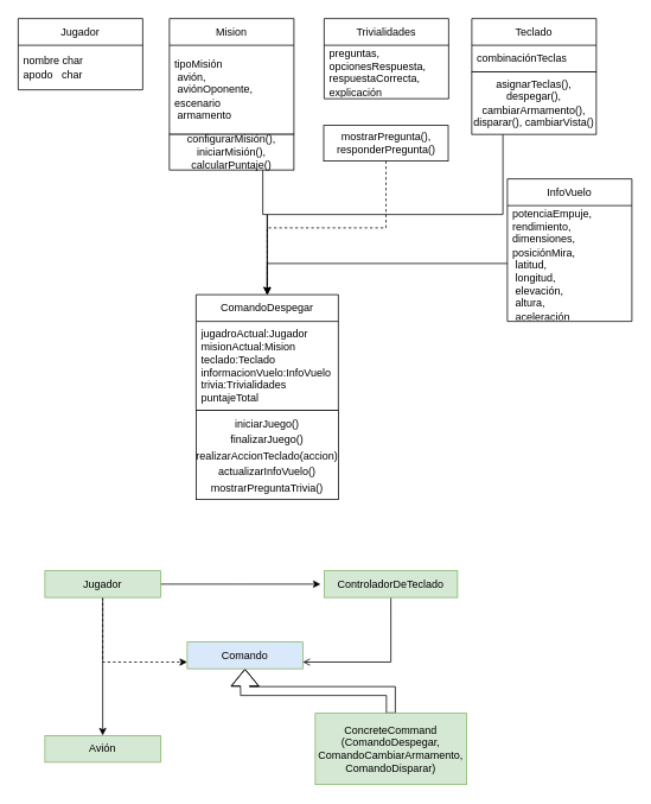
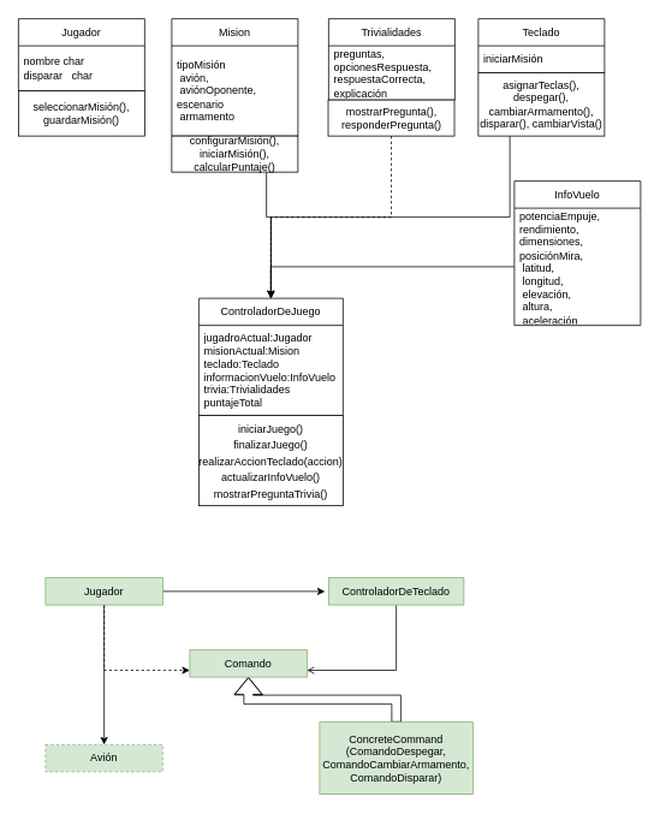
- <mxCell id="9" value="&lt;font style=&quot;vertical-align: inherit;&quot;&gt;&lt;font style=&quot;vertical-align: inherit;&quot;&gt;combinaciónTeclas&lt;/font&gt;&lt;/font&gt;" style="text;strokeColor=none;fillColor=none;align=left;verticalAlign=middle;spacingLeft=4;spacingRight=4;overflow=hidden;points=[[0,0.5],[1,0.5]];portConstraint=eastwest;rotatable=0;whiteSpace=wrap;html=1;" vertex="1" parent="8"><mxGeometry y="30" width="140" height="30" as="geometry" /></mxCell>
+ <mxCell id="9" value="&lt;font style=&quot;vertical-align: inherit;&quot;&gt;&lt;font style=&quot;vertical-align: inherit;&quot;&gt;iniciarMisión&lt;/font&gt;&lt;/font&gt;" style="text;strokeColor=none;fillColor=none;align=left;verticalAlign=middle;spacingLeft=4;spacingRight=4;overflow=hidden;points=[[0,0.5],[1,0.5]];portConstraint=eastwest;rotatable=0;whiteSpace=wrap;html=1;" vertex="1" parent="8"><mxGeometry y="30" width="140" height="30" as="geometry" /></mxCell>
- <mxCell id="3" value="&lt;font style=&quot;vertical-align: inherit;&quot;&gt;&lt;font style=&quot;vertical-align: inherit;&quot;&gt;nombre char&lt;br&gt;apodo&amp;nbsp; &amp;nbsp;char&lt;/font&gt;&lt;/font&gt;" style="text;strokeColor=none;fillColor=none;align=left;verticalAlign=middle;spacingLeft=4;spacingRight=4;overflow=hidden;points=[[0,0.5],[1,0.5]];portConstraint=eastwest;rotatable=0;whiteSpace=wrap;html=1;" vertex="1" parent="2"><mxGeometry y="30" width="140" height="50" as="geometry" /></mxCell>
+ <mxCell id="3" value="&lt;font style=&quot;vertical-align: inherit;&quot;&gt;&lt;font style=&quot;vertical-align: inherit;&quot;&gt;nombre char&lt;br&gt;disparar&amp;nbsp; &amp;nbsp;char&lt;/font&gt;&lt;/font&gt;" style="text;strokeColor=none;fillColor=none;align=left;verticalAlign=middle;spacingLeft=4;spacingRight=4;overflow=hidden;points=[[0,0.5],[1,0.5]];portConstraint=eastwest;rotatable=0;whiteSpace=wrap;html=1;" vertex="1" parent="2"><mxGeometry y="30" width="140" height="50" as="geometry" /></mxCell>
+ <mxCell id="12" value="&lt;font style=&quot;vertical-align: inherit;&quot;&gt;&lt;font style=&quot;vertical-align: inherit;&quot;&gt;seleccionarMisión(), guardarMisión()&lt;/font&gt;&lt;/font&gt;" style="rounded=0;whiteSpace=wrap;html=1;" vertex="1" parent="1"><mxGeometry x="20" y="100" width="140" height="50" as="geometry" /></mxCell>
- <mxCell id="16" value="&lt;font style=&quot;vertical-align: inherit;&quot;&gt;&lt;font style=&quot;vertical-align: inherit;&quot;&gt;mostrarPregunta(), responderPregunta()&lt;/font&gt;&lt;/font&gt;" style="rounded=0;whiteSpace=wrap;html=1;" vertex="1" parent="1"><mxGeometry x="363.5" y="140" width="140" height="40" as="geometry" /></mxCell>
+ <mxCell id="16" value="&lt;font style=&quot;vertical-align: inherit;&quot;&gt;&lt;font style=&quot;vertical-align: inherit;&quot;&gt;mostrarPregunta(), responderPregunta()&lt;/font&gt;&lt;/font&gt;" style="rounded=0;whiteSpace=wrap;html=1;" vertex="1" parent="1"><mxGeometry x="363.5" y="110" width="140" height="40" as="geometry" /></mxCell>
- <mxCell id="19" value="&lt;font style=&quot;border: 0px solid rgb(217, 217, 227); box-sizing: border-box; --tw-border-spacing-x: 0; --tw-border-spacing-y: 0; --tw-translate-x: 0; --tw-translate-y: 0; --tw-rotate: 0; --tw-skew-x: 0; --tw-skew-y: 0; --tw-scale-x: 1; --tw-scale-y: 1; --tw-pan-x: ; --tw-pan-y: ; --tw-pinch-zoom: ; --tw-scroll-snap-strictness: proximity; --tw-gradient-from-position: ; --tw-gradient-via-position: ; --tw-gradient-to-position: ; --tw-ordinal: ; --tw-slashed-zero: ; --tw-numeric-figure: ; --tw-numeric-spacing: ; --tw-numeric-fraction: ; --tw-ring-inset: ; --tw-ring-offset-width: 0px; --tw-ring-offset-color: #fff; --tw-ring-color: rgba(69,89,164,.5); --tw-ring-offset-shadow: 0 0 transparent; --tw-ring-shadow: 0 0 transparent; --tw-shadow: 0 0 transparent; --tw-shadow-colored: 0 0 transparent; --tw-blur: ; --tw-brightness: ; --tw-contrast: ; --tw-grayscale: ; --tw-hue-rotate: ; --tw-invert: ; --tw-saturate: ; --tw-sepia: ; --tw-drop-shadow: ; --tw-backdrop-blur: ; --tw-backdrop-brightness: ; --tw-backdrop-contrast: ; --tw-backdrop-grayscale: ; --tw-backdrop-hue-rotate: ; --tw-backdrop-invert: ; --tw-backdrop-opacity: ; --tw-backdrop-saturate: ; --tw-backdrop-sepia: ; vertical-align: inherit;&quot;&gt;&lt;font style=&quot;vertical-align: inherit;&quot;&gt;&lt;font style=&quot;vertical-align: inherit;&quot;&gt;ComandoDespegar&lt;/font&gt;&lt;/font&gt;&lt;/font&gt;" style="swimlane;fontStyle=0;childLayout=stackLayout;horizontal=1;startSize=30;horizontalStack=0;resizeParent=1;resizeParentMax=0;resizeLast=0;collapsible=1;marginBottom=0;whiteSpace=wrap;html=1;" vertex="1" parent="1"><mxGeometry x="220" y="330" width="160" height="130" as="geometry" /></mxCell>
+ <mxCell id="19" value="&lt;font style=&quot;border: 0px solid rgb(217, 217, 227); box-sizing: border-box; --tw-border-spacing-x: 0; --tw-border-spacing-y: 0; --tw-translate-x: 0; --tw-translate-y: 0; --tw-rotate: 0; --tw-skew-x: 0; --tw-skew-y: 0; --tw-scale-x: 1; --tw-scale-y: 1; --tw-pan-x: ; --tw-pan-y: ; --tw-pinch-zoom: ; --tw-scroll-snap-strictness: proximity; --tw-gradient-from-position: ; --tw-gradient-via-position: ; --tw-gradient-to-position: ; --tw-ordinal: ; --tw-slashed-zero: ; --tw-numeric-figure: ; --tw-numeric-spacing: ; --tw-numeric-fraction: ; --tw-ring-inset: ; --tw-ring-offset-width: 0px; --tw-ring-offset-color: #fff; --tw-ring-color: rgba(69,89,164,.5); --tw-ring-offset-shadow: 0 0 transparent; --tw-ring-shadow: 0 0 transparent; --tw-shadow: 0 0 transparent; --tw-shadow-colored: 0 0 transparent; --tw-blur: ; --tw-brightness: ; --tw-contrast: ; --tw-grayscale: ; --tw-hue-rotate: ; --tw-invert: ; --tw-saturate: ; --tw-sepia: ; --tw-drop-shadow: ; --tw-backdrop-blur: ; --tw-backdrop-brightness: ; --tw-backdrop-contrast: ; --tw-backdrop-grayscale: ; --tw-backdrop-hue-rotate: ; --tw-backdrop-invert: ; --tw-backdrop-opacity: ; --tw-backdrop-saturate: ; --tw-backdrop-sepia: ; vertical-align: inherit;&quot;&gt;&lt;font style=&quot;vertical-align: inherit;&quot;&gt;&lt;font style=&quot;vertical-align: inherit;&quot;&gt;ControladorDeJuego&lt;/font&gt;&lt;/font&gt;&lt;/font&gt;" style="swimlane;fontStyle=0;childLayout=stackLayout;horizontal=1;startSize=30;horizontalStack=0;resizeParent=1;resizeParentMax=0;resizeLast=0;collapsible=1;marginBottom=0;whiteSpace=wrap;html=1;" vertex="1" parent="1"><mxGeometry x="220" y="330" width="160" height="130" as="geometry" /></mxCell>
- <mxCell id="29" value="&lt;font style=&quot;border: 0px solid rgb(217, 217, 227); box-sizing: border-box; --tw-border-spacing-x: 0; --tw-border-spacing-y: 0; --tw-translate-x: 0; --tw-translate-y: 0; --tw-rotate: 0; --tw-skew-x: 0; --tw-skew-y: 0; --tw-scale-x: 1; --tw-scale-y: 1; --tw-pan-x: ; --tw-pan-y: ; --tw-pinch-zoom: ; --tw-scroll-snap-strictness: proximity; --tw-gradient-from-position: ; --tw-gradient-via-position: ; --tw-gradient-to-position: ; --tw-ordinal: ; --tw-slashed-zero: ; --tw-numeric-figure: ; --tw-numeric-spacing: ; --tw-numeric-fraction: ; --tw-ring-inset: ; --tw-ring-offset-width: 0px; --tw-ring-offset-color: #fff; --tw-ring-color: rgba(69,89,164,.5); --tw-ring-offset-shadow: 0 0 transparent; --tw-ring-shadow: 0 0 transparent; --tw-shadow: 0 0 transparent; --tw-shadow-colored: 0 0 transparent; --tw-blur: ; --tw-brightness: ; --tw-contrast: ; --tw-grayscale: ; --tw-hue-rotate: ; --tw-invert: ; --tw-saturate: ; --tw-sepia: ; --tw-drop-shadow: ; --tw-backdrop-blur: ; --tw-backdrop-brightness: ; --tw-backdrop-contrast: ; --tw-backdrop-grayscale: ; --tw-backdrop-hue-rotate: ; --tw-backdrop-invert: ; --tw-backdrop-opacity: ; --tw-backdrop-saturate: ; --tw-backdrop-sepia: ; vertical-align: inherit;&quot;&gt;Comando&lt;/font&gt;" style="rounded=0;whiteSpace=wrap;html=1;fillColor=#dae8fc;strokeColor=#82b366;" vertex="1" parent="1"><mxGeometry x="210" y="720" width="130" height="30" as="geometry" /></mxCell>
+ <mxCell id="29" value="&lt;font style=&quot;border: 0px solid rgb(217, 217, 227); box-sizing: border-box; --tw-border-spacing-x: 0; --tw-border-spacing-y: 0; --tw-translate-x: 0; --tw-translate-y: 0; --tw-rotate: 0; --tw-skew-x: 0; --tw-skew-y: 0; --tw-scale-x: 1; --tw-scale-y: 1; --tw-pan-x: ; --tw-pan-y: ; --tw-pinch-zoom: ; --tw-scroll-snap-strictness: proximity; --tw-gradient-from-position: ; --tw-gradient-via-position: ; --tw-gradient-to-position: ; --tw-ordinal: ; --tw-slashed-zero: ; --tw-numeric-figure: ; --tw-numeric-spacing: ; --tw-numeric-fraction: ; --tw-ring-inset: ; --tw-ring-offset-width: 0px; --tw-ring-offset-color: #fff; --tw-ring-color: rgba(69,89,164,.5); --tw-ring-offset-shadow: 0 0 transparent; --tw-ring-shadow: 0 0 transparent; --tw-shadow: 0 0 transparent; --tw-shadow-colored: 0 0 transparent; --tw-blur: ; --tw-brightness: ; --tw-contrast: ; --tw-grayscale: ; --tw-hue-rotate: ; --tw-invert: ; --tw-saturate: ; --tw-sepia: ; --tw-drop-shadow: ; --tw-backdrop-blur: ; --tw-backdrop-brightness: ; --tw-backdrop-contrast: ; --tw-backdrop-grayscale: ; --tw-backdrop-hue-rotate: ; --tw-backdrop-invert: ; --tw-backdrop-opacity: ; --tw-backdrop-saturate: ; --tw-backdrop-sepia: ; vertical-align: inherit;&quot;&gt;Comando&lt;/font&gt;" style="rounded=0;whiteSpace=wrap;html=1;fillColor=#d5e8d4;strokeColor=#82b366;" vertex="1" parent="1"><mxGeometry x="210" y="720" width="130" height="30" as="geometry" /></mxCell>
- <mxCell id="32" value="&lt;font style=&quot;border: 0px solid rgb(217, 217, 227); box-sizing: border-box; --tw-border-spacing-x: 0; --tw-border-spacing-y: 0; --tw-translate-x: 0; --tw-translate-y: 0; --tw-rotate: 0; --tw-skew-x: 0; --tw-skew-y: 0; --tw-scale-x: 1; --tw-scale-y: 1; --tw-pan-x: ; --tw-pan-y: ; --tw-pinch-zoom: ; --tw-scroll-snap-strictness: proximity; --tw-gradient-from-position: ; --tw-gradient-via-position: ; --tw-gradient-to-position: ; --tw-ordinal: ; --tw-slashed-zero: ; --tw-numeric-figure: ; --tw-numeric-spacing: ; --tw-numeric-fraction: ; --tw-ring-inset: ; --tw-ring-offset-width: 0px; --tw-ring-offset-color: #fff; --tw-ring-color: rgba(69,89,164,.5); --tw-ring-offset-shadow: 0 0 transparent; --tw-ring-shadow: 0 0 transparent; --tw-shadow: 0 0 transparent; --tw-shadow-colored: 0 0 transparent; --tw-blur: ; --tw-brightness: ; --tw-contrast: ; --tw-grayscale: ; --tw-hue-rotate: ; --tw-invert: ; --tw-saturate: ; --tw-sepia: ; --tw-drop-shadow: ; --tw-backdrop-blur: ; --tw-backdrop-brightness: ; --tw-backdrop-contrast: ; --tw-backdrop-grayscale: ; --tw-backdrop-hue-rotate: ; --tw-backdrop-invert: ; --tw-backdrop-opacity: ; --tw-backdrop-saturate: ; --tw-backdrop-sepia: ; vertical-align: inherit;&quot;&gt;Avión&lt;/font&gt;" style="rounded=0;whiteSpace=wrap;html=1;fillColor=#d5e8d4;strokeColor=#82b366;" vertex="1" parent="1"><mxGeometry x="50" y="825" width="130" height="30" as="geometry" /></mxCell>
+ <mxCell id="32" value="&lt;font style=&quot;border: 0px solid rgb(217, 217, 227); box-sizing: border-box; --tw-border-spacing-x: 0; --tw-border-spacing-y: 0; --tw-translate-x: 0; --tw-translate-y: 0; --tw-rotate: 0; --tw-skew-x: 0; --tw-skew-y: 0; --tw-scale-x: 1; --tw-scale-y: 1; --tw-pan-x: ; --tw-pan-y: ; --tw-pinch-zoom: ; --tw-scroll-snap-strictness: proximity; --tw-gradient-from-position: ; --tw-gradient-via-position: ; --tw-gradient-to-position: ; --tw-ordinal: ; --tw-slashed-zero: ; --tw-numeric-figure: ; --tw-numeric-spacing: ; --tw-numeric-fraction: ; --tw-ring-inset: ; --tw-ring-offset-width: 0px; --tw-ring-offset-color: #fff; --tw-ring-color: rgba(69,89,164,.5); --tw-ring-offset-shadow: 0 0 transparent; --tw-ring-shadow: 0 0 transparent; --tw-shadow: 0 0 transparent; --tw-shadow-colored: 0 0 transparent; --tw-blur: ; --tw-brightness: ; --tw-contrast: ; --tw-grayscale: ; --tw-hue-rotate: ; --tw-invert: ; --tw-saturate: ; --tw-sepia: ; --tw-drop-shadow: ; --tw-backdrop-blur: ; --tw-backdrop-brightness: ; --tw-backdrop-contrast: ; --tw-backdrop-grayscale: ; --tw-backdrop-hue-rotate: ; --tw-backdrop-invert: ; --tw-backdrop-opacity: ; --tw-backdrop-saturate: ; --tw-backdrop-sepia: ; vertical-align: inherit;&quot;&gt;Avión&lt;/font&gt;" style="rounded=0;whiteSpace=wrap;html=1;fillColor=#d5e8d4;strokeColor=#82b366;dashed=1;" vertex="1" parent="1"><mxGeometry x="50" y="825" width="130" height="30" as="geometry" /></mxCell>
